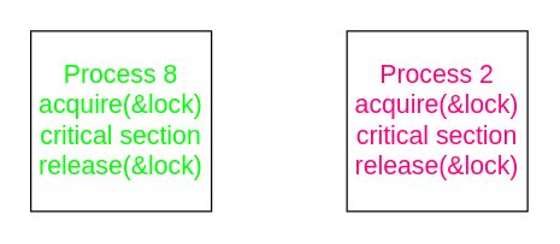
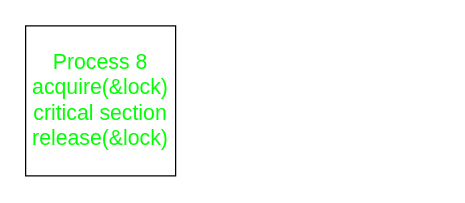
- <mxCell id="3" value="&lt;font style=&quot;font-size: 17px&quot; color=&quot;#ff0080&quot;&gt;Process 2&lt;br&gt;acquire(&amp;amp;lock)&lt;br&gt;critical section&lt;br&gt;release(&amp;amp;lock)&lt;/font&gt;" style="whiteSpace=wrap;html=1;aspect=fixed;" vertex="1" parent="1"><mxGeometry x="230" y="20" width="120" height="120" as="geometry" /></mxCell>
